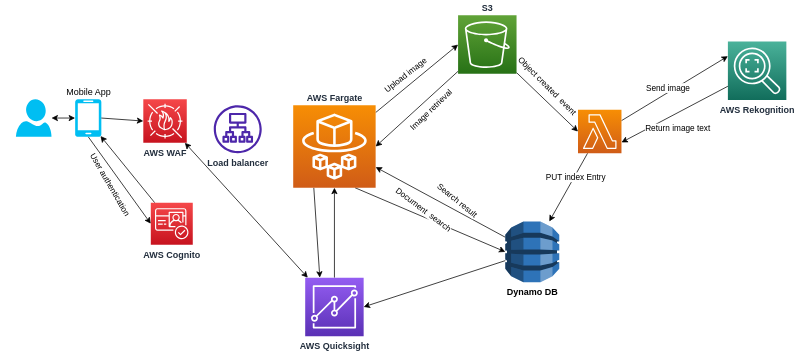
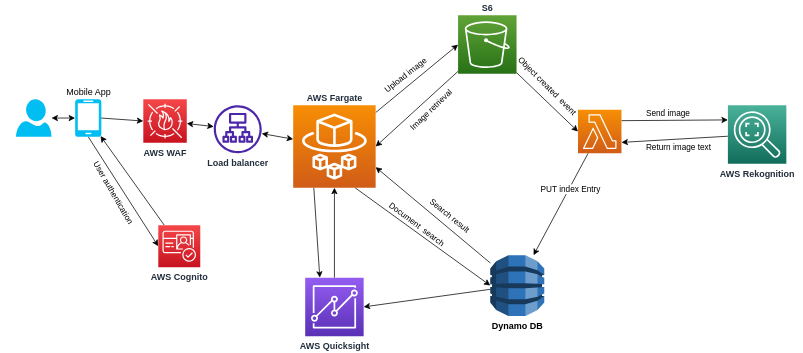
- <mxCell id="20" value="&lt;b&gt;S3&lt;/b&gt;" style="sketch=0;points=[[0,0,0],[0.25,0,0],[0.5,0,0],[0.75,0,0],[1,0,0],[0,1,0],[0.25,1,0],[0.5,1,0],[0.75,1,0],[1,1,0],[0,0.25,0],[0,0.5,0],[0,0.75,0],[1,0.25,0],[1,0.5,0],[1,0.75,0]];outlineConnect=0;fontColor=#232F3E;gradientColor=#60A337;gradientDirection=north;fillColor=#277116;strokeColor=#ffffff;dashed=0;verticalLabelPosition=top;verticalAlign=bottom;align=center;html=1;fontSize=12;fontStyle=0;aspect=fixed;shape=mxgraph.aws4.resourceIcon;resIcon=mxgraph.aws4.s3;labelPosition=center;" vertex="1" parent="1"><mxGeometry x="610" y="20" width="78" height="78" as="geometry" /></mxCell>
+ <mxCell id="20" value="&lt;b&gt;S6&lt;/b&gt;" style="sketch=0;points=[[0,0,0],[0.25,0,0],[0.5,0,0],[0.75,0,0],[1,0,0],[0,1,0],[0.25,1,0],[0.5,1,0],[0.75,1,0],[1,1,0],[0,0.25,0],[0,0.5,0],[0,0.75,0],[1,0.25,0],[1,0.5,0],[1,0.75,0]];outlineConnect=0;fontColor=#232F3E;gradientColor=#60A337;gradientDirection=north;fillColor=#277116;strokeColor=#ffffff;dashed=0;verticalLabelPosition=top;verticalAlign=bottom;align=center;html=1;fontSize=12;fontStyle=0;aspect=fixed;shape=mxgraph.aws4.resourceIcon;resIcon=mxgraph.aws4.s3;labelPosition=center;" vertex="1" parent="1"><mxGeometry x="610" y="20" width="78" height="78" as="geometry" /></mxCell>
- <mxCell id="32" value="&lt;b&gt;AWS Rekognition&lt;/b&gt;" style="sketch=0;points=[[0,0,0],[0.25,0,0],[0.5,0,0],[0.75,0,0],[1,0,0],[0,1,0],[0.25,1,0],[0.5,1,0],[0.75,1,0],[1,1,0],[0,0.25,0],[0,0.5,0],[0,0.75,0],[1,0.25,0],[1,0.5,0],[1,0.75,0]];outlineConnect=0;fontColor=#232F3E;gradientColor=#4AB29A;gradientDirection=north;fillColor=#116D5B;strokeColor=#ffffff;dashed=0;verticalLabelPosition=bottom;verticalAlign=top;align=center;html=1;fontSize=12;fontStyle=0;aspect=fixed;shape=mxgraph.aws4.resourceIcon;resIcon=mxgraph.aws4.rekognition_2;" vertex="1" parent="1"><mxGeometry x="970" y="55" width="78" height="78" as="geometry" /></mxCell>
+ <mxCell id="32" value="&lt;b&gt;AWS Rekognition&lt;/b&gt;" style="sketch=0;points=[[0,0,0],[0.25,0,0],[0.5,0,0],[0.75,0,0],[1,0,0],[0,1,0],[0.25,1,0],[0.5,1,0],[0.75,1,0],[1,1,0],[0,0.25,0],[0,0.5,0],[0,0.75,0],[1,0.25,0],[1,0.5,0],[1,0.75,0]];outlineConnect=0;fontColor=#232F3E;gradientColor=#4AB29A;gradientDirection=north;fillColor=#116D5B;strokeColor=#ffffff;dashed=0;verticalLabelPosition=bottom;verticalAlign=top;align=center;html=1;fontSize=12;fontStyle=0;aspect=fixed;shape=mxgraph.aws4.resourceIcon;resIcon=mxgraph.aws4.rekognition_2;" vertex="1" parent="1"><mxGeometry x="970" y="140" width="78" height="78" as="geometry" /></mxCell>
+ <mxCell id="35" value="" style="edgeStyle=none;rounded=0;orthogonalLoop=1;jettySize=auto;html=1;startArrow=classic;startFill=1;endArrow=classic;endFill=1;" edge="1" parent="1" source="36" target="15"><mxGeometry relative="1" as="geometry" /></mxCell>
- <mxCell id="37" style="edgeStyle=none;rounded=0;orthogonalLoop=1;jettySize=auto;html=1;startArrow=classic;startFill=1;endArrow=classic;endFill=1;" edge="1" parent="1" source="38" target="34"><mxGeometry relative="1" as="geometry" /></mxCell>
+ <mxCell id="37" style="edgeStyle=none;rounded=0;orthogonalLoop=1;jettySize=auto;html=1;startArrow=classic;startFill=1;endArrow=classic;endFill=1;" edge="1" parent="1" source="38" target="36"><mxGeometry relative="1" as="geometry" /></mxCell>
- <mxCell id="9" value="&lt;b&gt;AWS Cognito&lt;/b&gt;" style="sketch=0;points=[[0,0,0],[0.25,0,0],[0.5,0,0],[0.75,0,0],[1,0,0],[0,1,0],[0.25,1,0],[0.5,1,0],[0.75,1,0],[1,1,0],[0,0.25,0],[0,0.5,0],[0,0.75,0],[1,0.25,0],[1,0.5,0],[1,0.75,0]];outlineConnect=0;fontColor=#232F3E;gradientColor=#F54749;gradientDirection=north;fillColor=#C7131F;strokeColor=#ffffff;dashed=0;verticalLabelPosition=bottom;verticalAlign=top;align=center;html=1;fontSize=12;fontStyle=0;aspect=fixed;shape=mxgraph.aws4.resourceIcon;resIcon=mxgraph.aws4.cognito;labelPosition=center;" vertex="1" parent="1"><mxGeometry x="200" y="270" width="56" height="56" as="geometry" /></mxCell>
+ <mxCell id="9" value="&lt;b&gt;AWS Cognito&lt;/b&gt;" style="sketch=0;points=[[0,0,0],[0.25,0,0],[0.5,0,0],[0.75,0,0],[1,0,0],[0,1,0],[0.25,1,0],[0.5,1,0],[0.75,1,0],[1,1,0],[0,0.25,0],[0,0.5,0],[0,0.75,0],[1,0.25,0],[1,0.5,0],[1,0.75,0]];outlineConnect=0;fontColor=#232F3E;gradientColor=#F54749;gradientDirection=north;fillColor=#C7131F;strokeColor=#ffffff;dashed=0;verticalLabelPosition=bottom;verticalAlign=top;align=center;html=1;fontSize=12;fontStyle=0;aspect=fixed;shape=mxgraph.aws4.resourceIcon;resIcon=mxgraph.aws4.cognito;labelPosition=center;" vertex="1" parent="1"><mxGeometry x="210" y="300" width="56" height="56" as="geometry" /></mxCell>
- <mxCell id="29" value="&lt;b&gt;Dynamo DB&lt;/b&gt;" style="outlineConnect=0;dashed=0;verticalLabelPosition=bottom;verticalAlign=top;align=center;html=1;shape=mxgraph.aws3.dynamo_db;fillColor=#2E73B8;gradientColor=none;" vertex="1" parent="1"><mxGeometry x="673" y="295" width="72" height="81" as="geometry" /></mxCell>
+ <mxCell id="29" value="&lt;b&gt;Dynamo DB&lt;/b&gt;" style="outlineConnect=0;dashed=0;verticalLabelPosition=bottom;verticalAlign=top;align=center;html=1;shape=mxgraph.aws3.dynamo_db;fillColor=#2E73B8;gradientColor=none;" vertex="1" parent="1"><mxGeometry x="653" y="340" width="72" height="81" as="geometry" /></mxCell>
